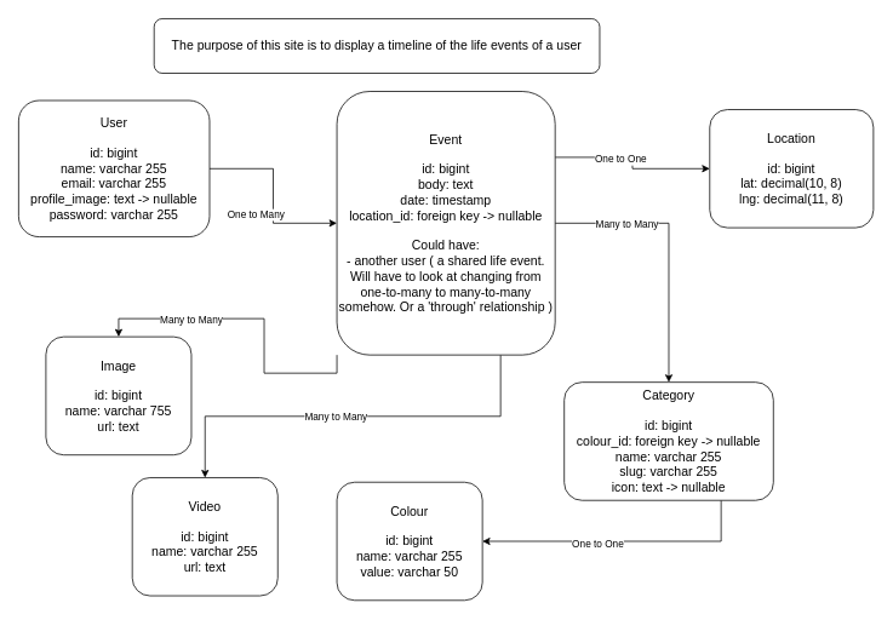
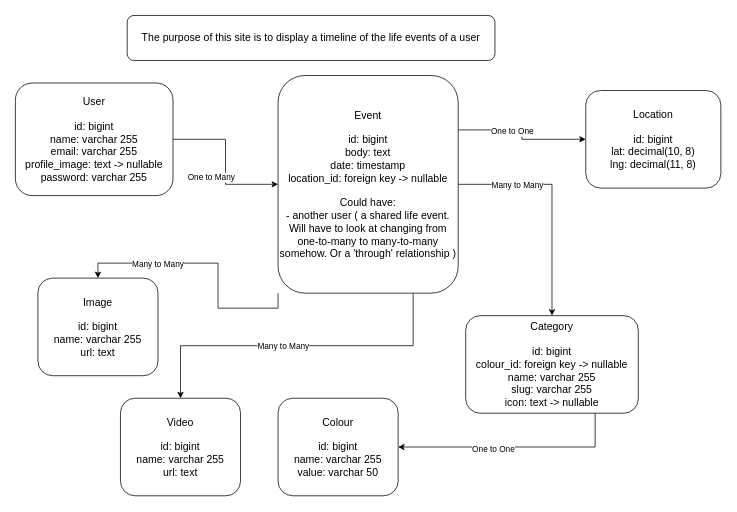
- <mxCell id="15" value="&lt;font style=&quot;font-size: 14px&quot;&gt;Image&lt;br&gt;&lt;br&gt;id: bigint&lt;br&gt;name: varchar 755&lt;br&gt;url: text&lt;br&gt;&lt;/font&gt;" style="rounded=1;whiteSpace=wrap;html=1;" parent="1" vertex="1"><mxGeometry x="50" y="370" width="160" height="130" as="geometry" /></mxCell>
+ <mxCell id="15" value="&lt;font style=&quot;font-size: 14px&quot;&gt;Image&lt;br&gt;&lt;br&gt;id: bigint&lt;br&gt;name: varchar 255&lt;br&gt;url: text&lt;br&gt;&lt;/font&gt;" style="rounded=1;whiteSpace=wrap;html=1;" parent="1" vertex="1"><mxGeometry x="50" y="370" width="160" height="130" as="geometry" /></mxCell>
- <mxCell id="16" value="&lt;font style=&quot;font-size: 14px&quot;&gt;Video&lt;br&gt;&lt;br&gt;id: bigint&lt;br&gt;name: varchar 255&lt;br&gt;url: text&lt;br&gt;&lt;/font&gt;" style="rounded=1;whiteSpace=wrap;html=1;" parent="1" vertex="1"><mxGeometry x="145" y="525" width="160" height="130" as="geometry" /></mxCell>
+ <mxCell id="16" value="&lt;font style=&quot;font-size: 14px&quot;&gt;Video&lt;br&gt;&lt;br&gt;id: bigint&lt;br&gt;name: varchar 255&lt;br&gt;url: text&lt;br&gt;&lt;/font&gt;" style="rounded=1;whiteSpace=wrap;html=1;" parent="1" vertex="1"><mxGeometry x="160" y="530" width="160" height="130" as="geometry" /></mxCell>
